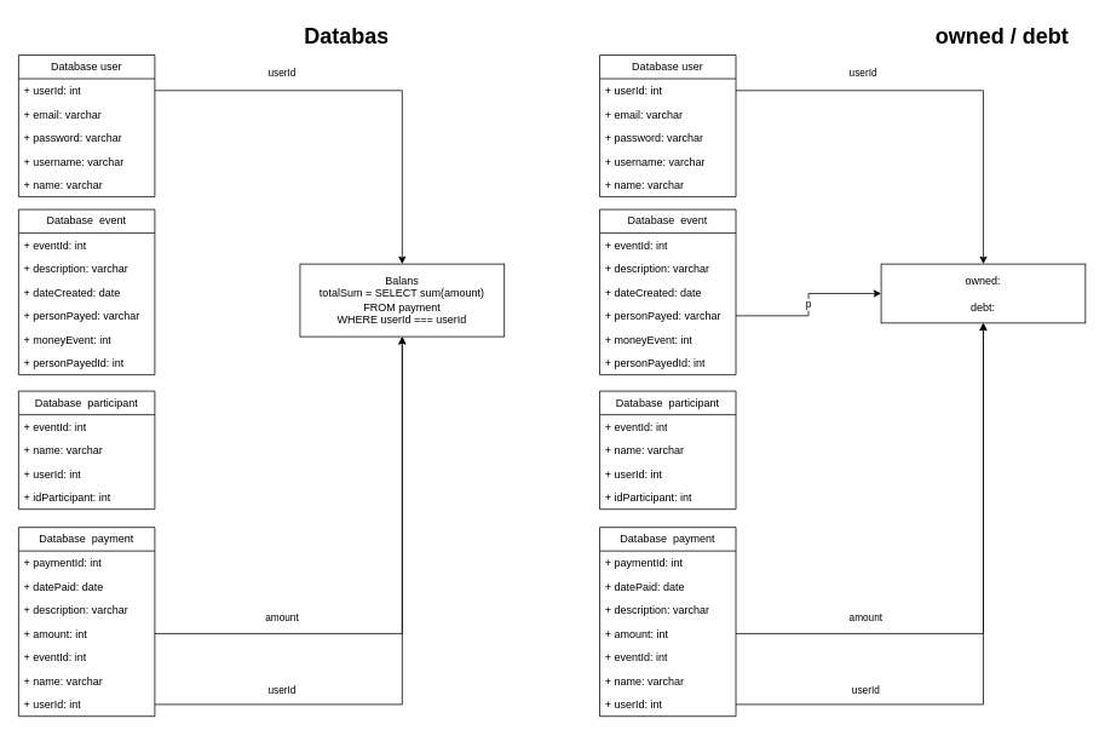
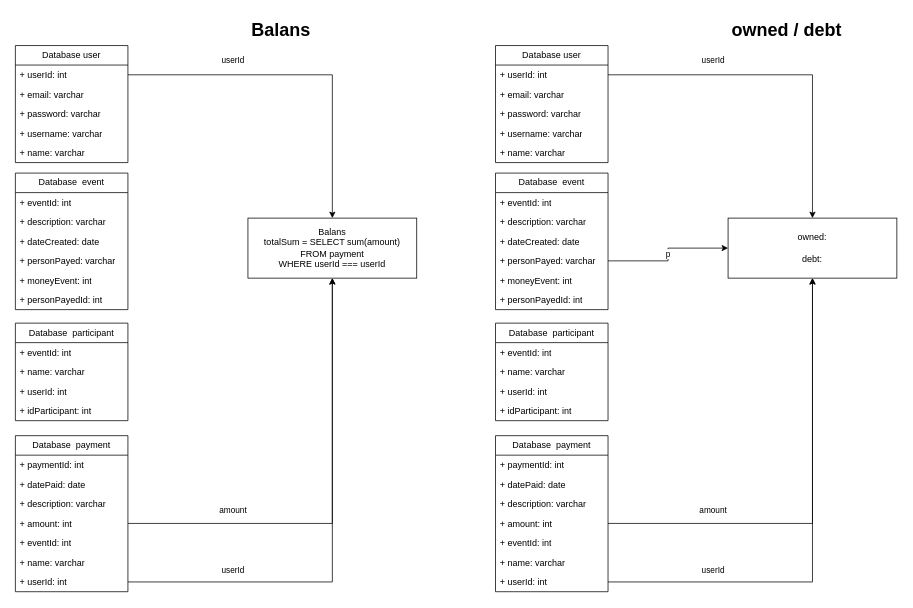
- <mxCell id="2" value="&lt;h1&gt;Database&lt;/h1&gt;" style="text;html=1;strokeColor=none;fillColor=none;spacing=5;spacingTop=-20;whiteSpace=wrap;overflow=hidden;rounded=0;" vertex="1" parent="1"><mxGeometry x="330" y="20" width="100" height="40" as="geometry" /></mxCell>
+ <mxCell id="2" value="&lt;h1&gt;Balans&lt;/h1&gt;" style="text;html=1;strokeColor=none;fillColor=none;spacing=5;spacingTop=-20;whiteSpace=wrap;overflow=hidden;rounded=0;" vertex="1" parent="1"><mxGeometry x="330" y="20" width="100" height="40" as="geometry" /></mxCell>
- <mxCell id="33" value="&lt;h1&gt;owned / debt&lt;/h1&gt;" style="text;html=1;strokeColor=none;fillColor=none;spacing=5;spacingTop=-20;whiteSpace=wrap;overflow=hidden;rounded=0;" vertex="1" parent="1"><mxGeometry x="1025" y="20" width="160" height="40" as="geometry" /></mxCell>
+ <mxCell id="33" value="&lt;h1&gt;owned / debt&lt;/h1&gt;" style="text;html=1;strokeColor=none;fillColor=none;spacing=5;spacingTop=-20;whiteSpace=wrap;overflow=hidden;rounded=0;" vertex="1" parent="1"><mxGeometry x="970" y="20" width="160" height="40" as="geometry" /></mxCell>
- <mxCell id="60" value="owned:&lt;br&gt;&lt;br&gt;debt:" style="rounded=0;whiteSpace=wrap;html=1;" vertex="1" parent="1"><mxGeometry x="970" y="290" width="225" height="65" as="geometry" /></mxCell>
+ <mxCell id="60" value="owned:&lt;br&gt;&lt;br&gt;debt:" style="rounded=0;whiteSpace=wrap;html=1;" vertex="1" parent="1"><mxGeometry x="970" y="290" width="225" height="80" as="geometry" /></mxCell>
